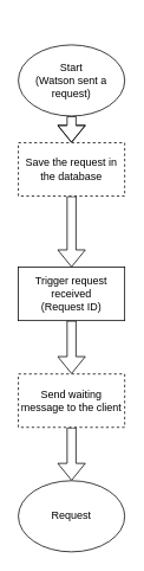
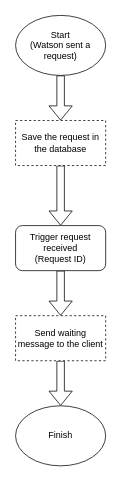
- <mxCell id="3" value="&lt;div&gt;Start&lt;/div&gt;&lt;div&gt;(Watson sent a request)&lt;br&gt;&lt;/div&gt;" style="ellipse;whiteSpace=wrap;html=1;" vertex="1" parent="1"><mxGeometry x="20" y="50" width="120" height="80" as="geometry" /></mxCell>
+ <mxCell id="3" value="&lt;div&gt;Start&lt;/div&gt;&lt;div&gt;(Watson sent a request)&lt;br&gt;&lt;/div&gt;" style="ellipse;whiteSpace=wrap;html=1;" vertex="1" parent="1"><mxGeometry x="20" y="20" width="120" height="80" as="geometry" /></mxCell>
- <mxCell id="7" value="&lt;div&gt;Trigger request received&lt;/div&gt;&lt;div&gt;(Request ID)&lt;br&gt;&lt;/div&gt;" style="rounded=0;whiteSpace=wrap;html=1;" vertex="1" parent="1"><mxGeometry x="20" y="300" width="120" height="60" as="geometry" /></mxCell>
+ <mxCell id="7" value="&lt;div&gt;Trigger request received&lt;/div&gt;&lt;div&gt;(Request ID)&lt;br&gt;&lt;/div&gt;" style="whiteSpace=wrap;html=1;rounded=1;" vertex="1" parent="1"><mxGeometry x="20" y="300" width="120" height="60" as="geometry" /></mxCell>
- <mxCell id="10" value="Request" style="ellipse;whiteSpace=wrap;html=1;" vertex="1" parent="1"><mxGeometry x="20" y="540" width="120" height="80" as="geometry" /></mxCell>
+ <mxCell id="10" value="Finish" style="ellipse;whiteSpace=wrap;html=1;" vertex="1" parent="1"><mxGeometry x="20" y="540" width="120" height="80" as="geometry" /></mxCell>
